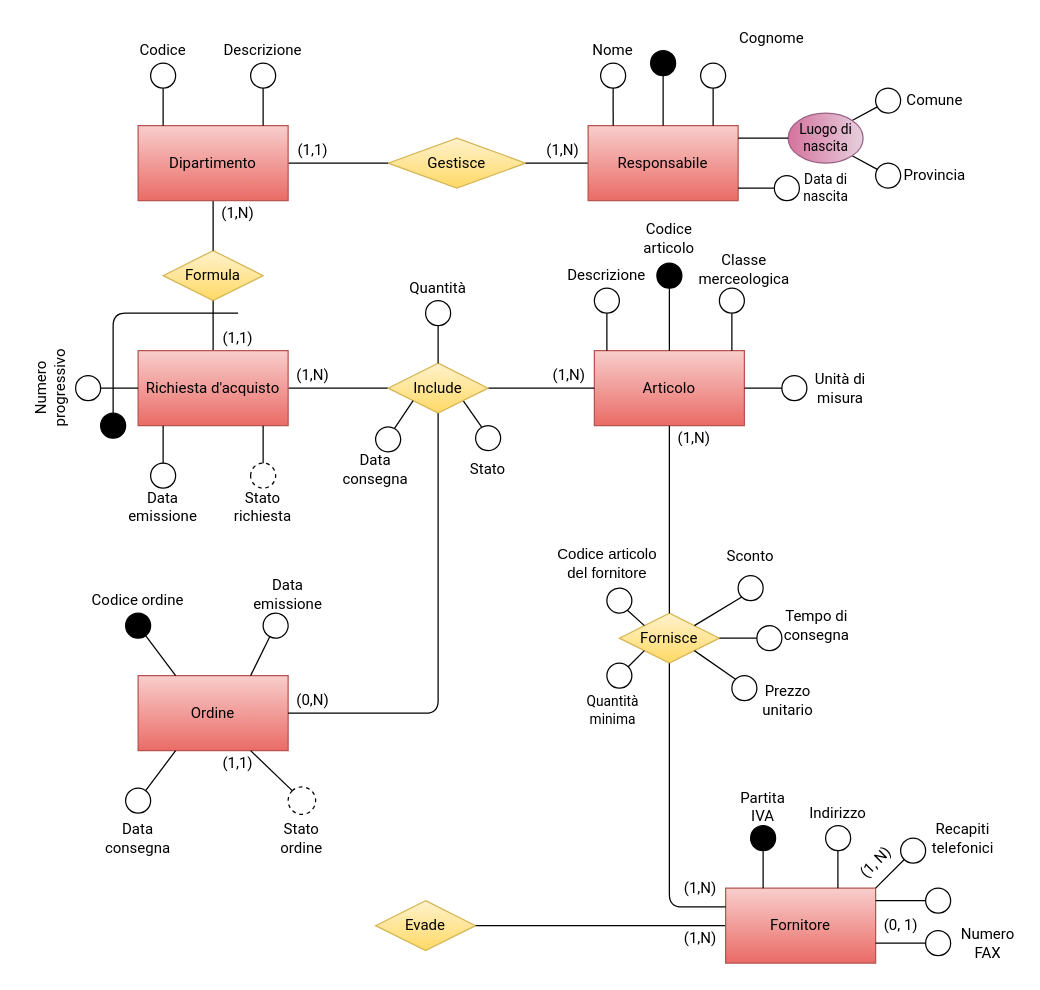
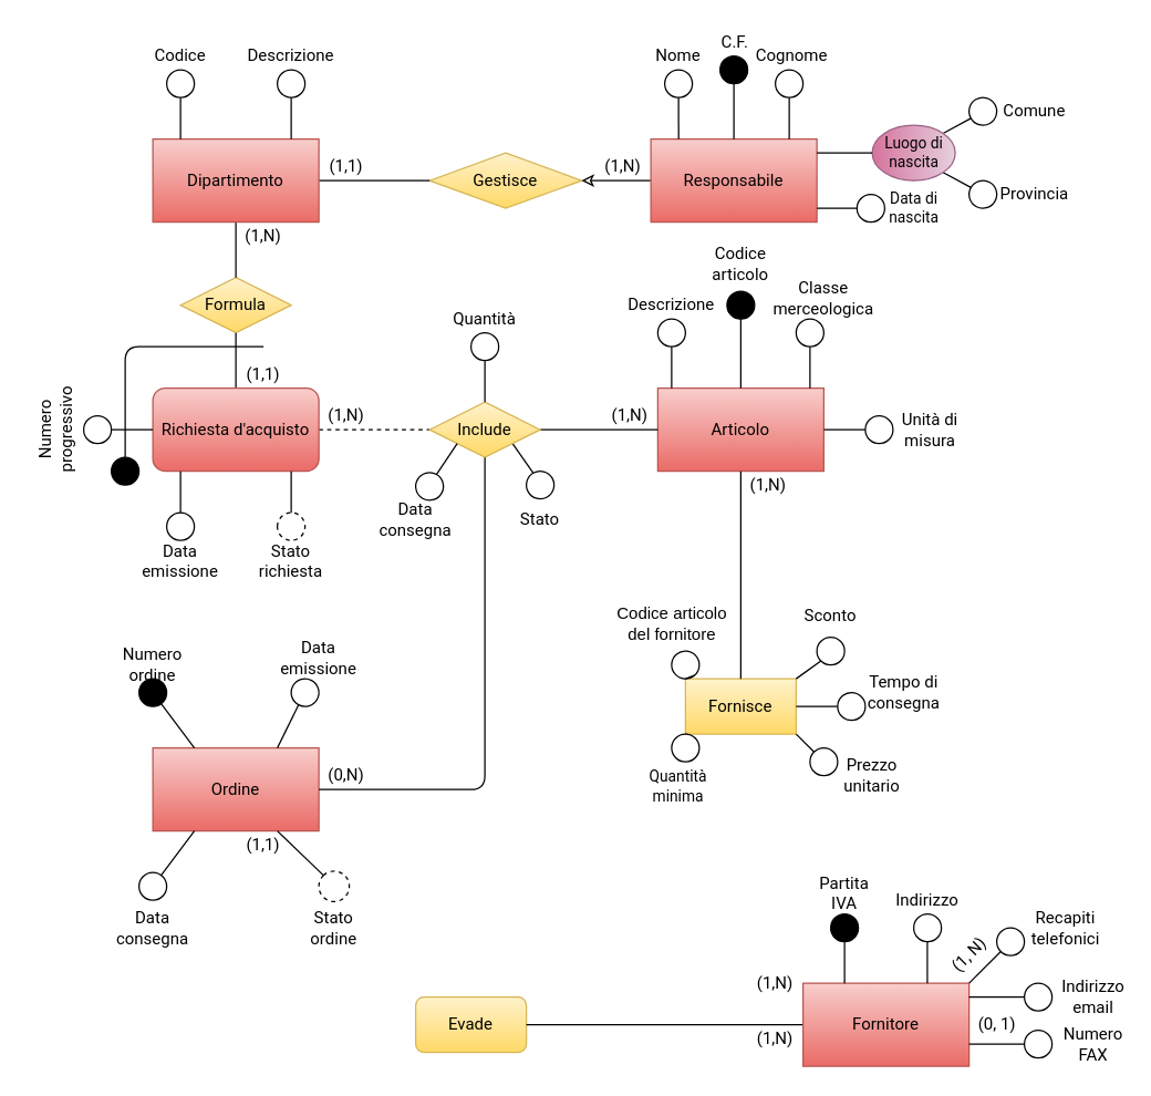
+ <mxCell id="40" value="C.F." style="text;html=1;strokeColor=none;fillColor=none;align=center;verticalAlign=middle;whiteSpace=wrap;rounded=0;fontFamily=Roboto;fontSource=https%3A%2F%2Ffonts.googleapis.com%2Fcss%3Ffamily%3DRoboto;" parent="1" vertex="1"><mxGeometry x="511" y="20" width="40" height="20" as="geometry" /></mxCell>
- <mxCell id="37" value="&lt;font style=&quot;font-size: 12px;&quot;&gt;Cognome&lt;/font&gt;" style="text;html=1;strokeColor=none;fillColor=none;align=center;verticalAlign=middle;whiteSpace=wrap;rounded=0;fontFamily=Roboto;fontSource=https%3A%2F%2Ffonts.googleapis.com%2Fcss%3Ffamily%3DRoboto;fontSize=12;" parent="1" vertex="1"><mxGeometry x="596.5" y="20" width="40" height="20" as="geometry" /></mxCell>
+ <mxCell id="37" value="&lt;font style=&quot;font-size: 12px;&quot;&gt;Cognome&lt;/font&gt;" style="text;html=1;strokeColor=none;fillColor=none;align=center;verticalAlign=middle;whiteSpace=wrap;rounded=0;fontFamily=Roboto;fontSource=https%3A%2F%2Ffonts.googleapis.com%2Fcss%3Ffamily%3DRoboto;fontSize=12;" parent="1" vertex="1"><mxGeometry x="551.5" y="30" width="40" height="20" as="geometry" /></mxCell>
- <mxCell id="22" style="edgeStyle=orthogonalEdgeStyle;rounded=0;orthogonalLoop=1;jettySize=auto;html=1;exitX=0;exitY=0.5;exitDx=0;exitDy=0;entryX=1;entryY=0.5;entryDx=0;entryDy=0;endArrow=none;endFill=0;fontFamily=Roboto;fontSource=https%3A%2F%2Ffonts.googleapis.com%2Fcss%3Ffamily%3DRoboto;" parent="1" source="23" target="15" edge="1"><mxGeometry relative="1" as="geometry" /></mxCell>
+ <mxCell id="22" style="edgeStyle=orthogonalEdgeStyle;rounded=0;orthogonalLoop=1;jettySize=auto;html=1;exitX=0;exitY=0.5;exitDx=0;exitDy=0;entryX=1;entryY=0.5;entryDx=0;entryDy=0;endArrow=classic;endFill=0;fontFamily=Roboto;fontSource=https%3A%2F%2Ffonts.googleapis.com%2Fcss%3Ffamily%3DRoboto;" parent="1" source="23" target="15" edge="1"><mxGeometry relative="1" as="geometry" /></mxCell>
- <mxCell id="45" value="Richiesta d'acquisto" style="rounded=0;whiteSpace=wrap;html=1;fontFamily=Roboto;fontSource=https%3A%2F%2Ffonts.googleapis.com%2Fcss%3Ffamily%3DRoboto;fillColor=#f8cecc;strokeColor=#b85450;gradientColor=#ea6b66;" parent="1" vertex="1"><mxGeometry x="110" y="280" width="120" height="60" as="geometry" /></mxCell>
+ <mxCell id="45" value="Richiesta d'acquisto" style="whiteSpace=wrap;html=1;fontFamily=Roboto;fontSource=https%3A%2F%2Ffonts.googleapis.com%2Fcss%3Ffamily%3DRoboto;fillColor=#f8cecc;strokeColor=#b85450;gradientColor=#ea6b66;rounded=1;" parent="1" vertex="1"><mxGeometry x="110" y="280" width="120" height="60" as="geometry" /></mxCell>
- <mxCell id="44" style="edgeStyle=none;rounded=0;sketch=0;orthogonalLoop=1;jettySize=auto;html=1;exitX=1;exitY=0.5;exitDx=0;exitDy=0;entryX=0;entryY=0.5;entryDx=0;entryDy=0;endArrow=none;endFill=0;fontSize=10;fontFamily=Roboto;fontSource=https%3A%2F%2Ffonts.googleapis.com%2Fcss%3Ffamily%3DRoboto;" parent="1" source="45" target="55" edge="1"><mxGeometry relative="1" as="geometry" /></mxCell>
+ <mxCell id="44" style="edgeStyle=none;rounded=0;sketch=0;orthogonalLoop=1;jettySize=auto;html=1;exitX=1;exitY=0.5;exitDx=0;exitDy=0;entryX=0;entryY=0.5;entryDx=0;entryDy=0;endArrow=none;endFill=0;fontSize=10;fontFamily=Roboto;fontSource=https%3A%2F%2Ffonts.googleapis.com%2Fcss%3Ffamily%3DRoboto;dashed=1;" parent="1" source="45" target="55" edge="1"><mxGeometry relative="1" as="geometry" /></mxCell>
- <mxCell id="12" value="Codice ordine" style="text;html=1;strokeColor=none;fillColor=none;align=center;verticalAlign=middle;whiteSpace=wrap;rounded=0;fontFamily=Roboto;fontSource=https%3A%2F%2Ffonts.googleapis.com%2Fcss%3Ffamily%3DRoboto;" parent="10" vertex="1"><mxGeometry x="-10" width="80" height="20" as="geometry" /></mxCell>
+ <mxCell id="12" value="Numero ordine" style="text;html=1;strokeColor=none;fillColor=none;align=center;verticalAlign=middle;whiteSpace=wrap;rounded=0;fontFamily=Roboto;fontSource=https%3A%2F%2Ffonts.googleapis.com%2Fcss%3Ffamily%3DRoboto;" parent="10" vertex="1"><mxGeometry x="-10" width="80" height="20" as="geometry" /></mxCell>
- <mxCell id="56" value="Fornisce" style="rhombus;whiteSpace=wrap;html=1;rounded=0;sketch=0;fontFamily=Roboto;fontSource=https%3A%2F%2Ffonts.googleapis.com%2Fcss%3Ffamily%3DRoboto;gradientColor=#ffd966;fillColor=#fff2cc;strokeColor=#d6b656;" parent="1" vertex="1"><mxGeometry x="495" y="490" width="80" height="40" as="geometry" /></mxCell>
+ <mxCell id="56" value="Fornisce" style="whiteSpace=wrap;html=1;sketch=0;fontFamily=Roboto;fontSource=https%3A%2F%2Ffonts.googleapis.com%2Fcss%3Ffamily%3DRoboto;gradientColor=#ffd966;fillColor=#fff2cc;strokeColor=#d6b656;rounded=0;" parent="1" vertex="1"><mxGeometry x="495" y="490" width="80" height="40" as="geometry" /></mxCell>
- <mxCell id="142" value="" style="endArrow=none;html=1;entryX=0.5;entryY=1;entryDx=0;entryDy=0;exitX=0;exitY=0.25;exitDx=0;exitDy=0;" parent="1" source="105" target="56" edge="1"><mxGeometry width="50" height="50" relative="1" as="geometry"><mxPoint x="480" y="720" as="sourcePoint" /><mxPoint x="530" y="670" as="targetPoint" /><Array as="points"><mxPoint x="535" y="725" /></Array></mxGeometry></mxCell>
+ <mxCell id="112" value="Indirizzo email" style="text;html=1;strokeColor=none;fillColor=none;align=center;verticalAlign=middle;whiteSpace=wrap;rounded=0;fontFamily=Roboto;fontSource=https%3A%2F%2Ffonts.googleapis.com%2Fcss%3Ffamily%3DRoboto;" parent="1" vertex="1"><mxGeometry x="770" y="710" width="40" height="20" as="geometry" /></mxCell>
- <mxCell id="80" value="Evade" style="rhombus;whiteSpace=wrap;html=1;rounded=0;sketch=0;fontFamily=Roboto;fontSource=https%3A%2F%2Ffonts.googleapis.com%2Fcss%3Ffamily%3DRoboto;gradientColor=#ffd966;fillColor=#fff2cc;strokeColor=#d6b656;" parent="1" vertex="1"><mxGeometry x="300" y="720" width="80" height="40" as="geometry" /></mxCell>
+ <mxCell id="80" value="Evade" style="whiteSpace=wrap;html=1;sketch=0;fontFamily=Roboto;fontSource=https%3A%2F%2Ffonts.googleapis.com%2Fcss%3Ffamily%3DRoboto;gradientColor=#ffd966;fillColor=#fff2cc;strokeColor=#d6b656;rounded=1;" parent="1" vertex="1"><mxGeometry x="300" y="720" width="80" height="40" as="geometry" /></mxCell>
